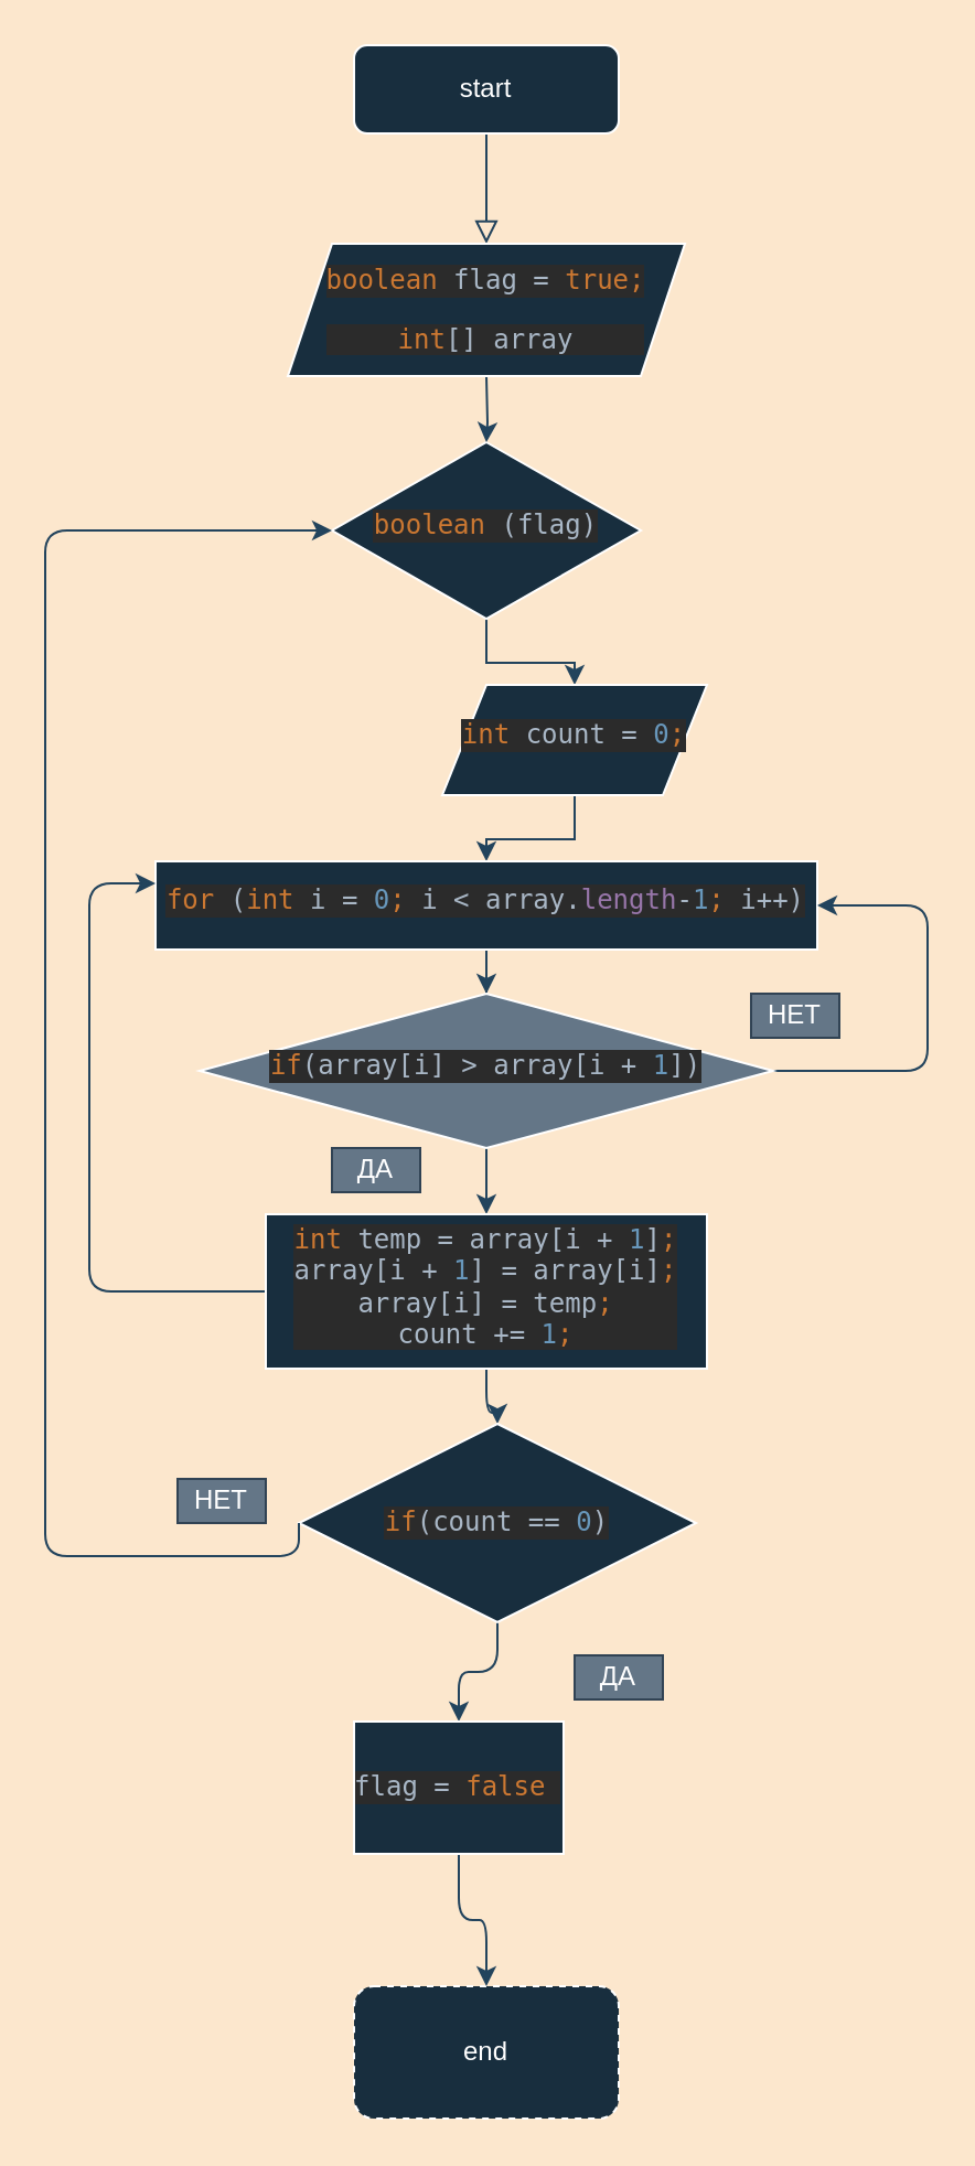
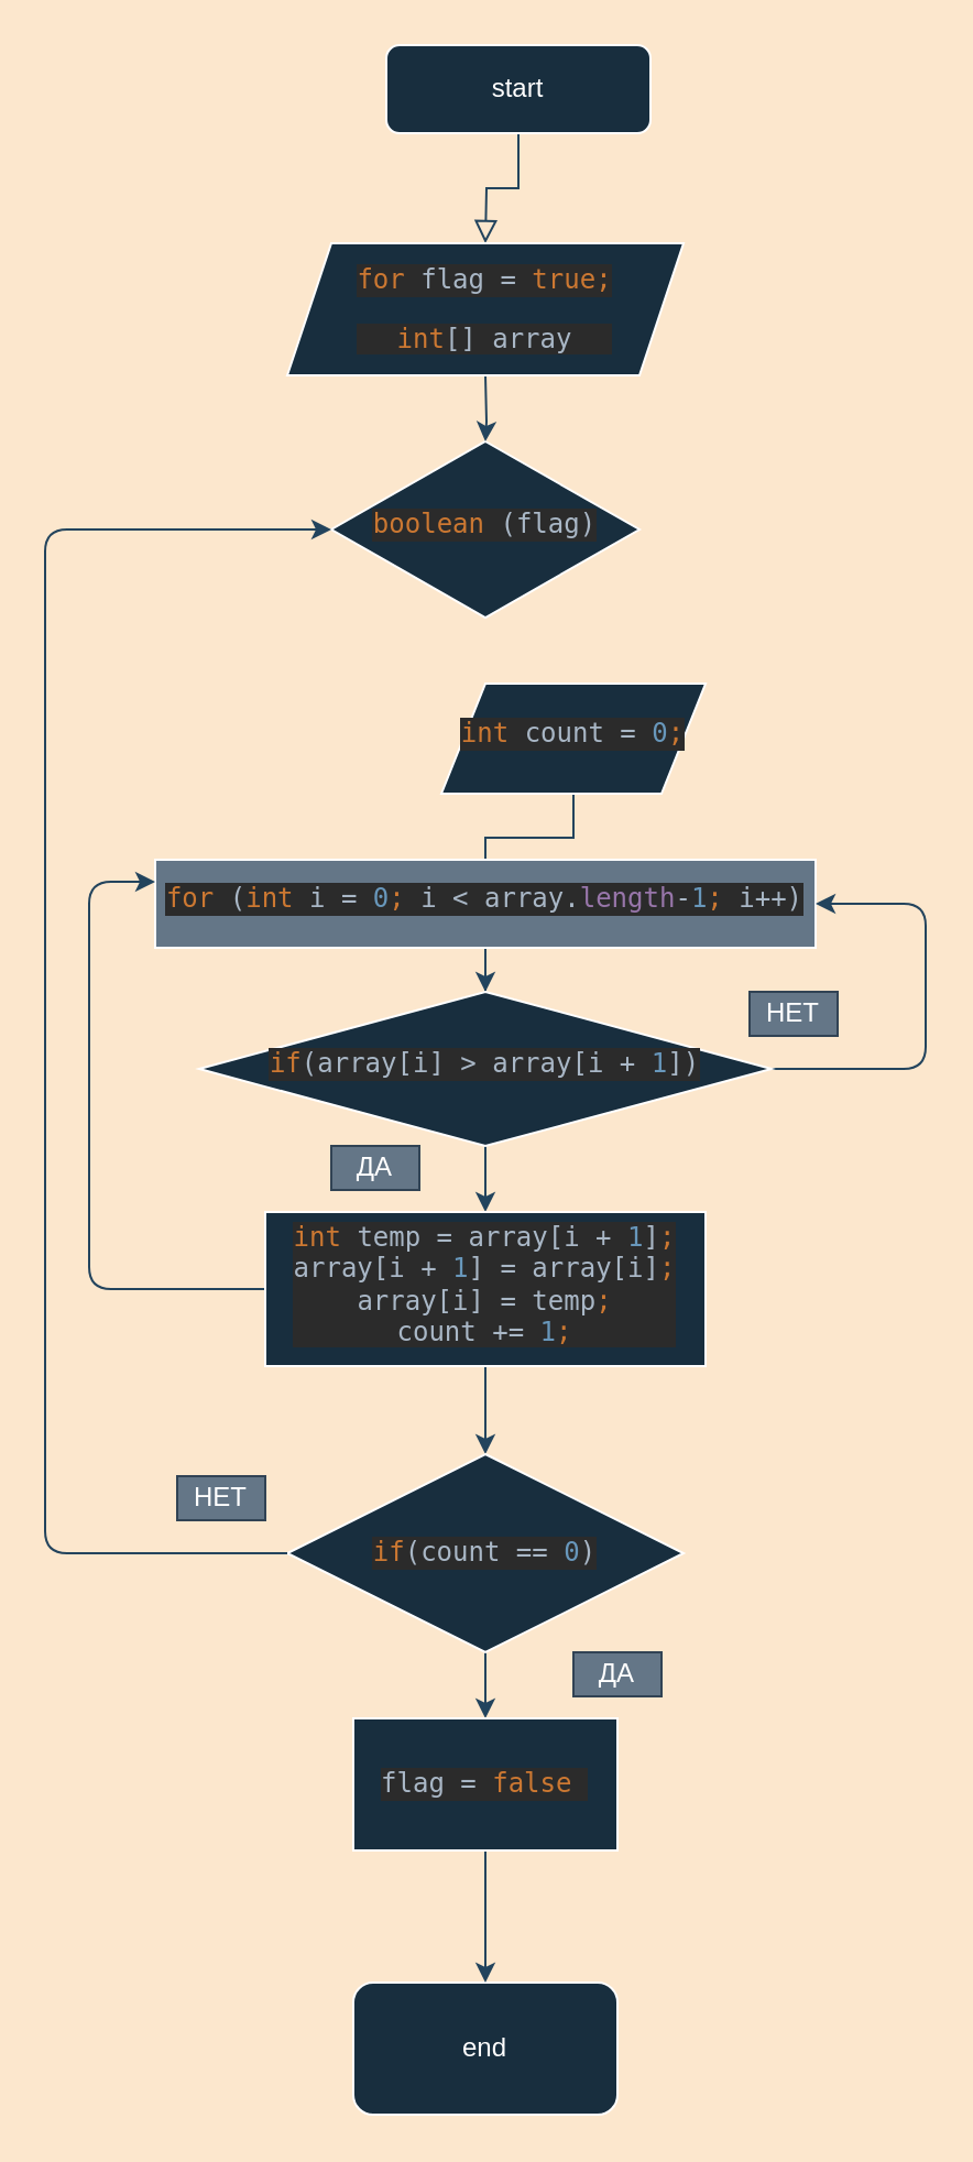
- <mxCell id="3" value="start" style="rounded=1;whiteSpace=wrap;html=1;fontSize=12;glass=0;strokeWidth=1;shadow=0;fillColor=#182E3E;strokeColor=#FFFFFF;fontColor=#FFFFFF;" parent="1" vertex="1"><mxGeometry x="160" y="20" width="120" height="40" as="geometry" /></mxCell>
+ <mxCell id="3" value="start" style="rounded=1;whiteSpace=wrap;html=1;fontSize=12;glass=0;strokeWidth=1;shadow=0;fillColor=#182E3E;strokeColor=#FFFFFF;fontColor=#FFFFFF;" parent="1" vertex="1"><mxGeometry x="175" y="20" width="120" height="40" as="geometry" /></mxCell>
- <mxCell id="7" value="&lt;pre style=&quot;background-color: #2b2b2b ; color: #a9b7c6 ; font-family: &amp;#34;jetbrains mono&amp;#34; , monospace ; font-size: 9 8pt&quot;&gt;&lt;span style=&quot;color: #cc7832&quot;&gt;boolean &lt;/span&gt;flag = &lt;span style=&quot;color: #cc7832&quot;&gt;true;&lt;/span&gt;&lt;/pre&gt;&lt;pre style=&quot;background-color: #2b2b2b ; color: #a9b7c6 ; font-family: &amp;#34;jetbrains mono&amp;#34; , monospace ; font-size: 9 8pt&quot;&gt;&lt;pre style=&quot;font-family: &amp;#34;jetbrains mono&amp;#34; , monospace&quot;&gt;&lt;span style=&quot;color: #cc7832&quot;&gt;int&lt;/span&gt;[] array&lt;/pre&gt;&lt;/pre&gt;" style="shape=parallelogram;perimeter=parallelogramPerimeter;whiteSpace=wrap;html=1;fixedSize=1;fillColor=#182E3E;strokeColor=#FFFFFF;fontColor=#FFFFFF;" parent="1" vertex="1"><mxGeometry x="130" y="110" width="180" height="60" as="geometry" /></mxCell>
+ <mxCell id="7" value="&lt;pre style=&quot;background-color: #2b2b2b ; color: #a9b7c6 ; font-family: &amp;#34;jetbrains mono&amp;#34; , monospace ; font-size: 9 8pt&quot;&gt;&lt;span style=&quot;color: #cc7832&quot;&gt;for &lt;/span&gt;flag = &lt;span style=&quot;color: #cc7832&quot;&gt;true;&lt;/span&gt;&lt;/pre&gt;&lt;pre style=&quot;background-color: #2b2b2b ; color: #a9b7c6 ; font-family: &amp;#34;jetbrains mono&amp;#34; , monospace ; font-size: 9 8pt&quot;&gt;&lt;pre style=&quot;font-family: &amp;#34;jetbrains mono&amp;#34; , monospace&quot;&gt;&lt;span style=&quot;color: #cc7832&quot;&gt;int&lt;/span&gt;[] array&lt;/pre&gt;&lt;/pre&gt;" style="shape=parallelogram;perimeter=parallelogramPerimeter;whiteSpace=wrap;html=1;fixedSize=1;fillColor=#182E3E;strokeColor=#FFFFFF;fontColor=#FFFFFF;" parent="1" vertex="1"><mxGeometry x="130" y="110" width="180" height="60" as="geometry" /></mxCell>
- <mxCell id="4" value="" style="edgeStyle=orthogonalEdgeStyle;rounded=0;orthogonalLoop=1;jettySize=auto;html=1;strokeColor=#23445D;labelBackgroundColor=#FCE7CD;" parent="1" source="5" target="9" edge="1"><mxGeometry relative="1" as="geometry" /></mxCell>
- <mxCell id="8" value="" style="edgeStyle=orthogonalEdgeStyle;rounded=0;orthogonalLoop=1;jettySize=auto;html=1;strokeColor=#23445D;labelBackgroundColor=#FCE7CD;" parent="1" source="9" target="11" edge="1"><mxGeometry relative="1" as="geometry" /></mxCell>
+ <mxCell id="8" value="" style="edgeStyle=orthogonalEdgeStyle;rounded=0;orthogonalLoop=1;jettySize=auto;html=1;strokeColor=#23445D;labelBackgroundColor=#FCE7CD;endArrow=none;" parent="1" source="9" target="11" edge="1"><mxGeometry relative="1" as="geometry" /></mxCell>
- <mxCell id="11" value="&lt;pre style=&quot;background-color: #2b2b2b ; color: #a9b7c6 ; font-family: &amp;quot;jetbrains mono&amp;quot; , monospace ; font-size: 9 8pt&quot;&gt;&lt;span style=&quot;color: #cc7832&quot;&gt;for &lt;/span&gt;(&lt;span style=&quot;color: #cc7832&quot;&gt;int &lt;/span&gt;i = &lt;span style=&quot;color: #6897bb&quot;&gt;0&lt;/span&gt;&lt;span style=&quot;color: #cc7832&quot;&gt;; &lt;/span&gt;i &amp;lt; array.&lt;span style=&quot;color: #9876aa&quot;&gt;length&lt;/span&gt;-&lt;span style=&quot;color: #6897bb&quot;&gt;1&lt;/span&gt;&lt;span style=&quot;color: #cc7832&quot;&gt;; &lt;/span&gt;i++)&lt;/pre&gt;" style="whiteSpace=wrap;html=1;shadow=0;strokeWidth=1;spacing=6;spacingTop=-4;fillColor=#182E3E;strokeColor=#FFFFFF;fontColor=#FFFFFF;" parent="1" vertex="1"><mxGeometry x="70" y="390" width="300" height="40" as="geometry" /></mxCell>
+ <mxCell id="11" value="&lt;pre style=&quot;background-color: #2b2b2b ; color: #a9b7c6 ; font-family: &amp;quot;jetbrains mono&amp;quot; , monospace ; font-size: 9 8pt&quot;&gt;&lt;span style=&quot;color: #cc7832&quot;&gt;for &lt;/span&gt;(&lt;span style=&quot;color: #cc7832&quot;&gt;int &lt;/span&gt;i = &lt;span style=&quot;color: #6897bb&quot;&gt;0&lt;/span&gt;&lt;span style=&quot;color: #cc7832&quot;&gt;; &lt;/span&gt;i &amp;lt; array.&lt;span style=&quot;color: #9876aa&quot;&gt;length&lt;/span&gt;-&lt;span style=&quot;color: #6897bb&quot;&gt;1&lt;/span&gt;&lt;span style=&quot;color: #cc7832&quot;&gt;; &lt;/span&gt;i++)&lt;/pre&gt;" style="whiteSpace=wrap;html=1;shadow=0;strokeWidth=1;spacing=6;spacingTop=-4;fillColor=#647687;strokeColor=#FFFFFF;fontColor=#FFFFFF;" parent="1" vertex="1"><mxGeometry x="70" y="390" width="300" height="40" as="geometry" /></mxCell>
- <mxCell id="14" value="&lt;pre style=&quot;background-color: #2b2b2b ; color: #a9b7c6 ; font-family: &amp;#34;jetbrains mono&amp;#34; , monospace ; font-size: 9 8pt&quot;&gt;&lt;span style=&quot;color: #cc7832&quot;&gt;if&lt;/span&gt;(array[i] &amp;gt; array[i + &lt;span style=&quot;color: #6897bb&quot;&gt;1&lt;/span&gt;])&lt;br&gt;&lt;/pre&gt;" style="rhombus;whiteSpace=wrap;html=1;shadow=0;strokeWidth=1;spacing=6;spacingTop=-4;fillColor=#647687;strokeColor=#FFFFFF;fontColor=#FFFFFF;" parent="1" vertex="1"><mxGeometry x="90" y="450" width="260" height="70" as="geometry" /></mxCell>
+ <mxCell id="14" value="&lt;pre style=&quot;background-color: #2b2b2b ; color: #a9b7c6 ; font-family: &amp;#34;jetbrains mono&amp;#34; , monospace ; font-size: 9 8pt&quot;&gt;&lt;span style=&quot;color: #cc7832&quot;&gt;if&lt;/span&gt;(array[i] &amp;gt; array[i + &lt;span style=&quot;color: #6897bb&quot;&gt;1&lt;/span&gt;])&lt;br&gt;&lt;/pre&gt;" style="rhombus;whiteSpace=wrap;html=1;shadow=0;strokeWidth=1;spacing=6;spacingTop=-4;fillColor=#182E3E;strokeColor=#FFFFFF;fontColor=#FFFFFF;" parent="1" vertex="1"><mxGeometry x="90" y="450" width="260" height="70" as="geometry" /></mxCell>
- <mxCell id="19" value="&lt;pre style=&quot;background-color: #2b2b2b ; color: #a9b7c6 ; font-family: &amp;#34;jetbrains mono&amp;#34; , monospace ; font-size: 9 8pt&quot;&gt;&lt;span style=&quot;color: #cc7832&quot;&gt;if&lt;/span&gt;(count == &lt;span style=&quot;color: #6897bb&quot;&gt;0&lt;/span&gt;)&lt;/pre&gt;" style="rhombus;whiteSpace=wrap;html=1;rounded=0;sketch=0;strokeColor=#FFFFFF;fillColor=#182E3E;fontColor=#FFFFFF;" parent="1" vertex="1"><mxGeometry x="135" y="645" width="180" height="90" as="geometry" /></mxCell>
+ <mxCell id="19" value="&lt;pre style=&quot;background-color: #2b2b2b ; color: #a9b7c6 ; font-family: &amp;#34;jetbrains mono&amp;#34; , monospace ; font-size: 9 8pt&quot;&gt;&lt;span style=&quot;color: #cc7832&quot;&gt;if&lt;/span&gt;(count == &lt;span style=&quot;color: #6897bb&quot;&gt;0&lt;/span&gt;)&lt;/pre&gt;" style="rhombus;whiteSpace=wrap;html=1;rounded=0;sketch=0;strokeColor=#FFFFFF;fillColor=#182E3E;fontColor=#FFFFFF;" parent="1" vertex="1"><mxGeometry x="130" y="660" width="180" height="90" as="geometry" /></mxCell>
- <mxCell id="27" value="&#10;&#10;&lt;pre style=&quot;font-size: 12px ; font-style: normal ; font-weight: 400 ; letter-spacing: normal ; text-align: center ; text-indent: 0px ; text-transform: none ; word-spacing: 0px ; background-color: rgb(43 , 43 , 43) ; color: rgb(169 , 183 , 198) ; font-family: &amp;quot;jetbrains mono&amp;quot; , monospace&quot;&gt;&lt;span&gt;flag = &lt;/span&gt;&lt;span style=&quot;color: rgb(204 , 120 , 50)&quot;&gt;false&lt;/span&gt; &lt;/pre&gt;&#10;&#10;" style="rounded=0;whiteSpace=wrap;html=1;sketch=0;strokeColor=#FFFFFF;fillColor=#182E3E;fontColor=#FFFFFF;" parent="1" vertex="1"><mxGeometry x="160" y="780" width="95" height="60" as="geometry" /></mxCell>
+ <mxCell id="27" value="&#10;&#10;&lt;pre style=&quot;font-size: 12px ; font-style: normal ; font-weight: 400 ; letter-spacing: normal ; text-align: center ; text-indent: 0px ; text-transform: none ; word-spacing: 0px ; background-color: rgb(43 , 43 , 43) ; color: rgb(169 , 183 , 198) ; font-family: &amp;quot;jetbrains mono&amp;quot; , monospace&quot;&gt;&lt;span&gt;flag = &lt;/span&gt;&lt;span style=&quot;color: rgb(204 , 120 , 50)&quot;&gt;false&lt;/span&gt; &lt;/pre&gt;&#10;&#10;" style="rounded=0;whiteSpace=wrap;html=1;sketch=0;strokeColor=#FFFFFF;fillColor=#182E3E;fontColor=#FFFFFF;" parent="1" vertex="1"><mxGeometry x="160" y="780" width="120" height="60" as="geometry" /></mxCell>
- <mxCell id="21" value="end" style="rounded=1;whiteSpace=wrap;html=1;sketch=0;strokeColor=#FFFFFF;fillColor=#182E3E;fontColor=#FFFFFF;dashed=1;" parent="1" vertex="1"><mxGeometry x="160" y="900" width="120" height="60" as="geometry" /></mxCell>
+ <mxCell id="21" value="end" style="rounded=1;whiteSpace=wrap;html=1;sketch=0;strokeColor=#FFFFFF;fillColor=#182E3E;fontColor=#FFFFFF;" parent="1" vertex="1"><mxGeometry x="160" y="900" width="120" height="60" as="geometry" /></mxCell>
